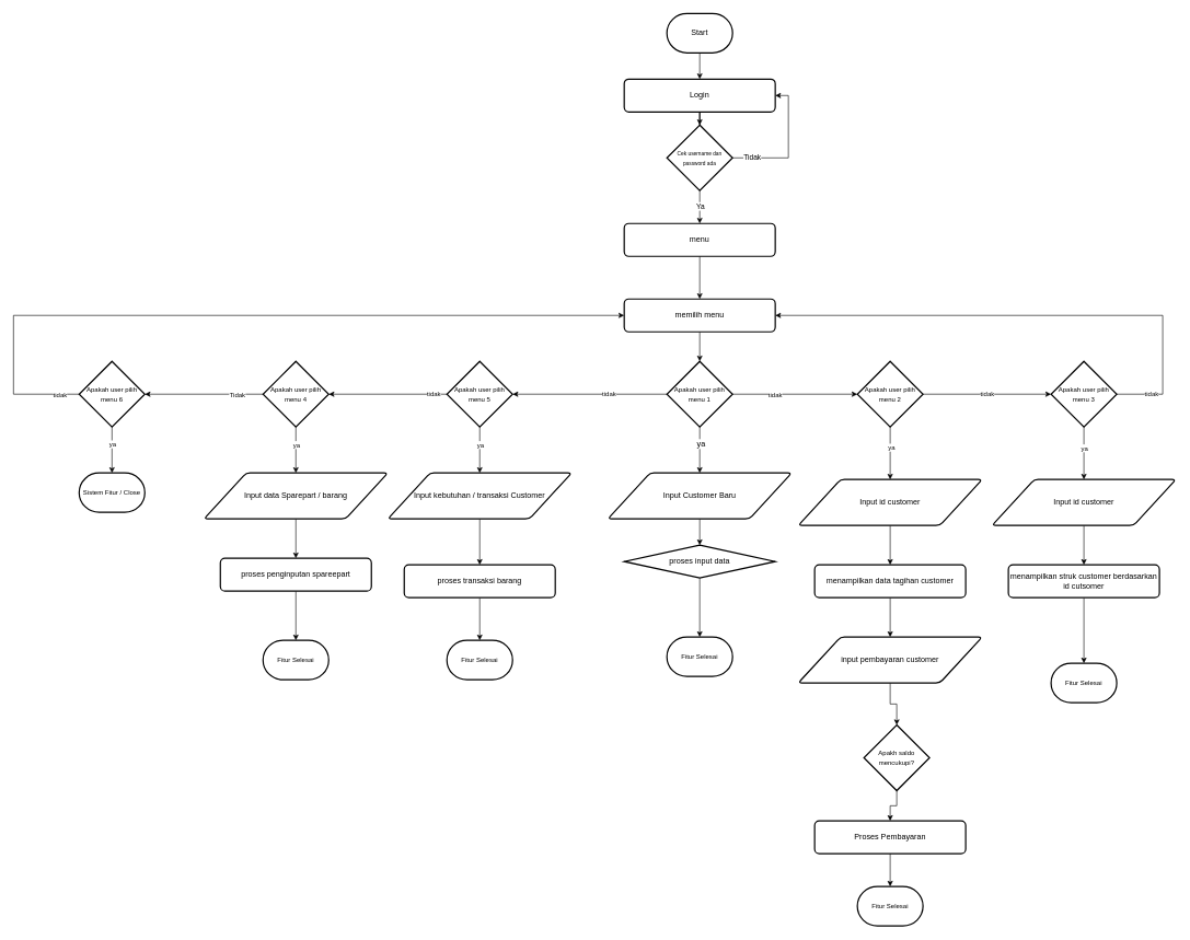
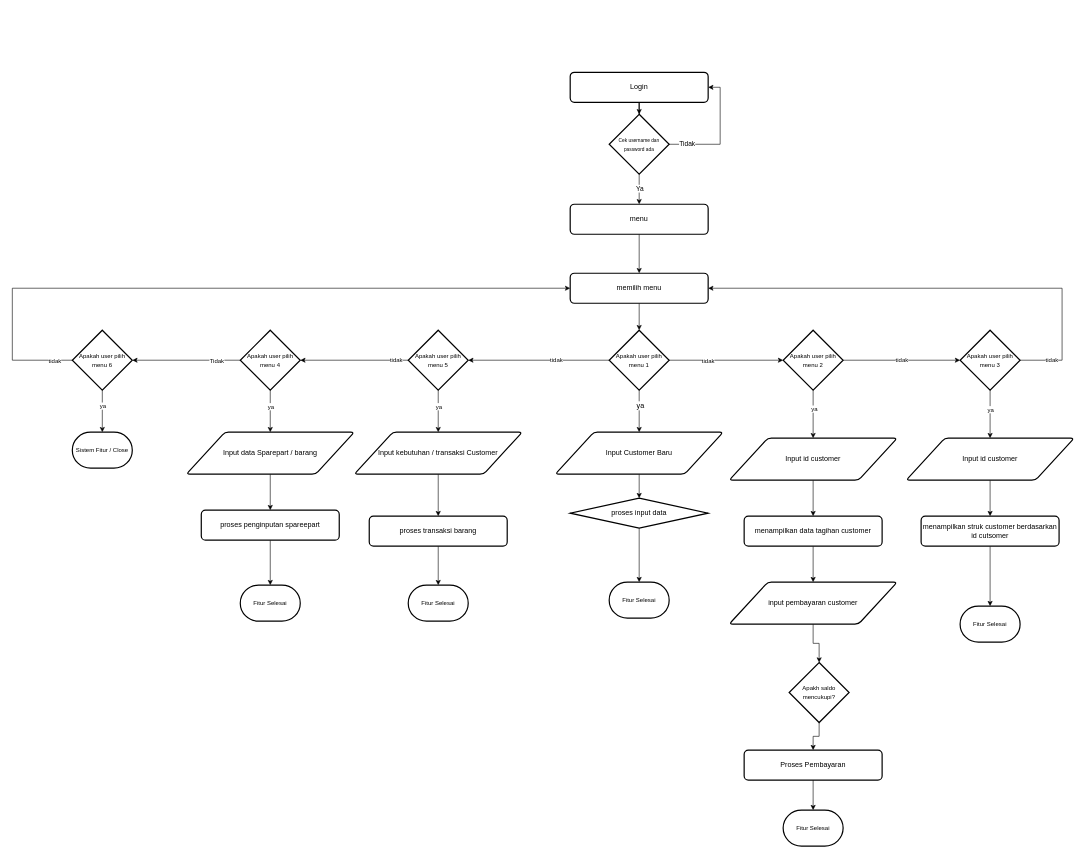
- <mxCell id="3" value="Start" style="strokeWidth=2;html=1;shape=mxgraph.flowchart.terminator;whiteSpace=wrap;" vertex="1" parent="1"><mxGeometry x="1015" y="20" width="100" height="60" as="geometry" /></mxCell>
- <mxCell id="2" style="edgeStyle=orthogonalEdgeStyle;rounded=0;orthogonalLoop=1;jettySize=auto;html=1;entryX=0.5;entryY=0;entryDx=0;entryDy=0;fontSize=8;" edge="1" parent="1" source="3" target="5"><mxGeometry relative="1" as="geometry" /></mxCell>
